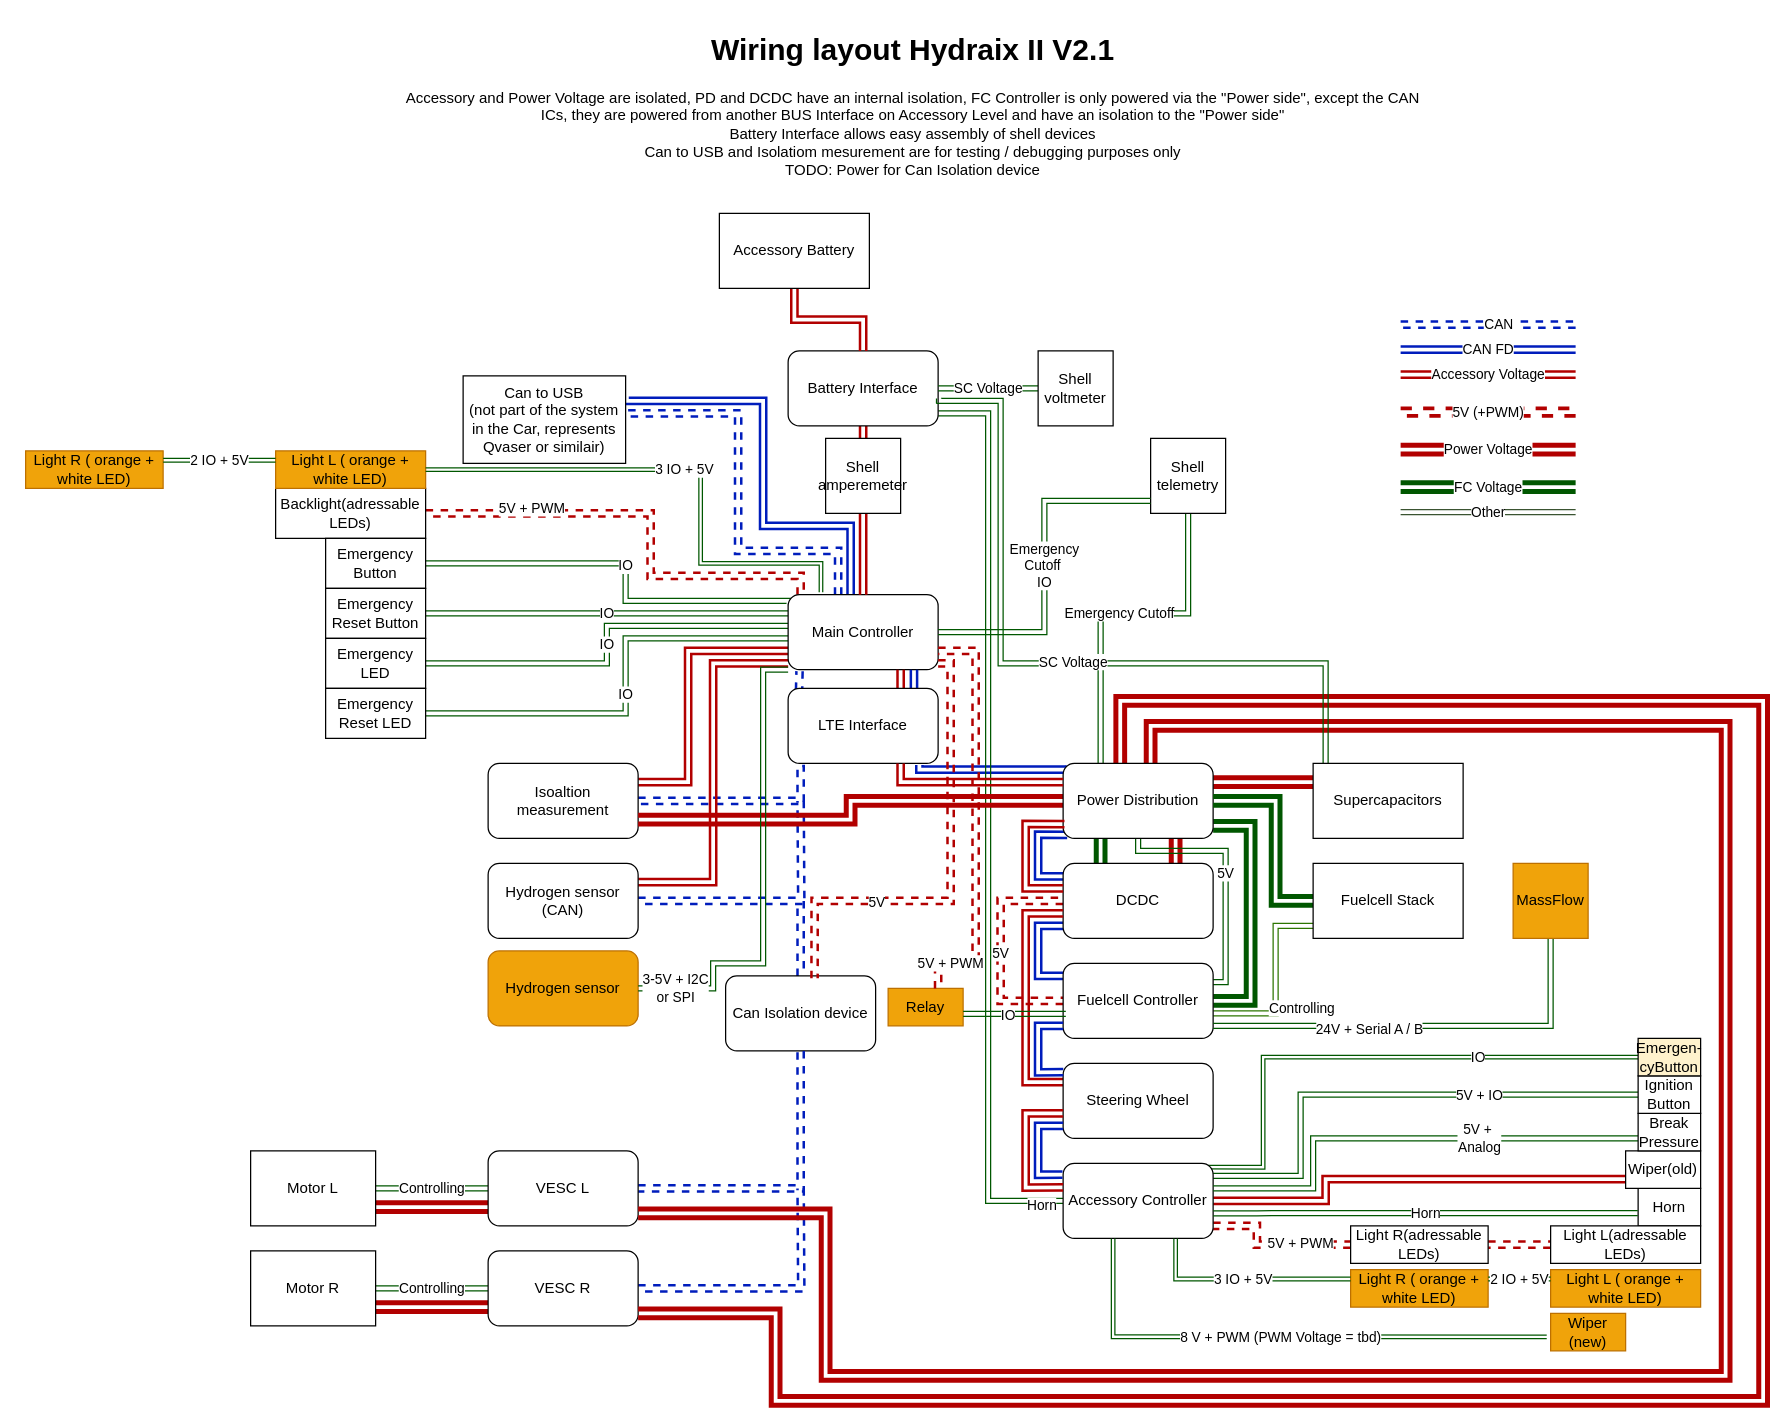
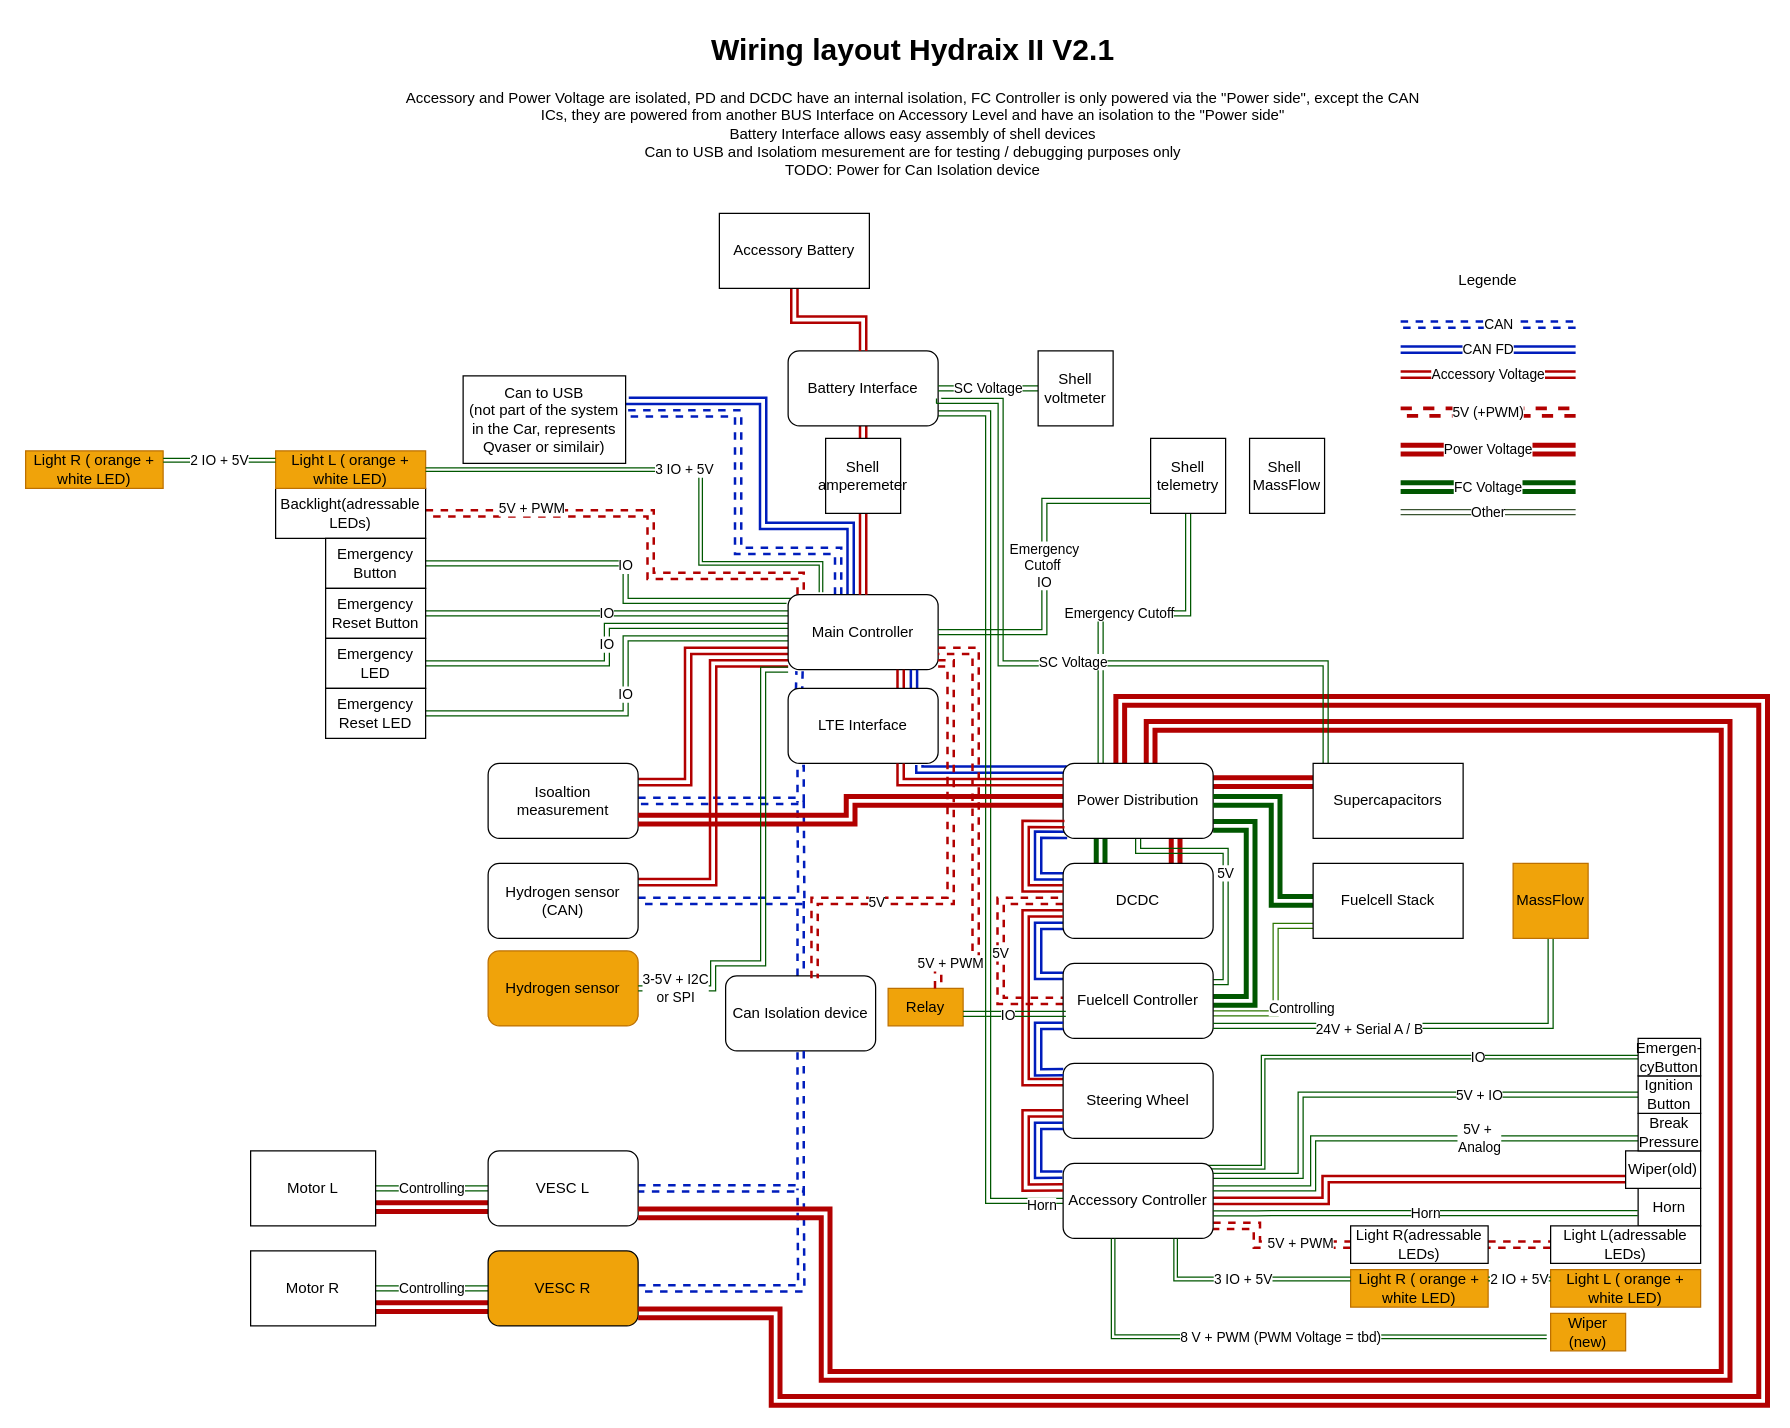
+ <mxCell id="2" value="Legende" style="text;html=1;strokeColor=none;fillColor=none;align=center;verticalAlign=middle;whiteSpace=wrap;rounded=0;" parent="1" vertex="1"><mxGeometry x="1160" y="209.09" width="60" height="30" as="geometry" /></mxCell>
+ <mxCell id="126" value="Shell&amp;nbsp;&lt;br&gt;MassFlow" style="whiteSpace=wrap;html=1;aspect=fixed;" vertex="1" parent="1"><mxGeometry x="999.16" y="350" width="60" height="60" as="geometry" /></mxCell>
- <mxCell id="105" value="Emergen-cyButton" style="rounded=0;whiteSpace=wrap;html=1;fillColor=#fff2cc;" parent="1" vertex="1"><mxGeometry x="1310" y="830" width="50" height="30" as="geometry" /></mxCell>
+ <mxCell id="105" value="Emergen-cyButton" style="rounded=0;whiteSpace=wrap;html=1;" parent="1" vertex="1"><mxGeometry x="1310" y="830" width="50" height="30" as="geometry" /></mxCell>
- <mxCell id="33" value="VESC R" style="rounded=1;whiteSpace=wrap;html=1;" parent="1" vertex="1"><mxGeometry x="390" y="1000" width="120" height="60" as="geometry" /></mxCell>
+ <mxCell id="33" value="VESC R" style="rounded=1;whiteSpace=wrap;html=1;fillColor=#f0a30a;" parent="1" vertex="1"><mxGeometry x="390" y="1000" width="120" height="60" as="geometry" /></mxCell>
